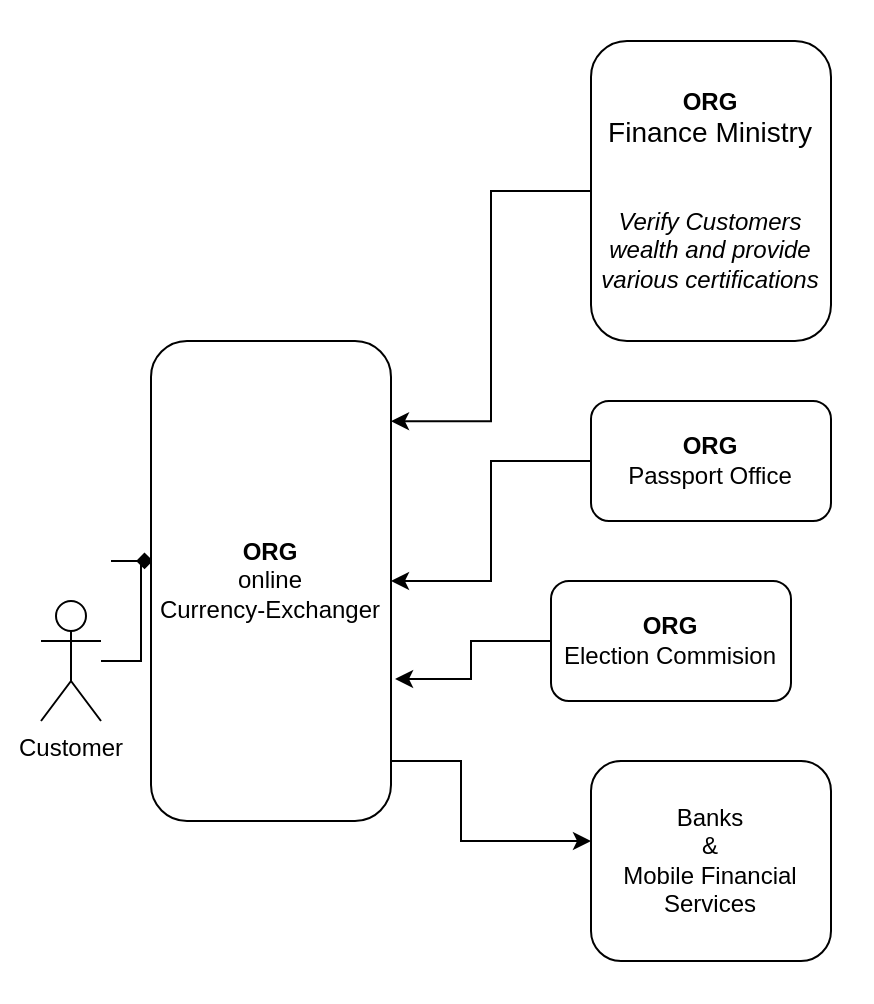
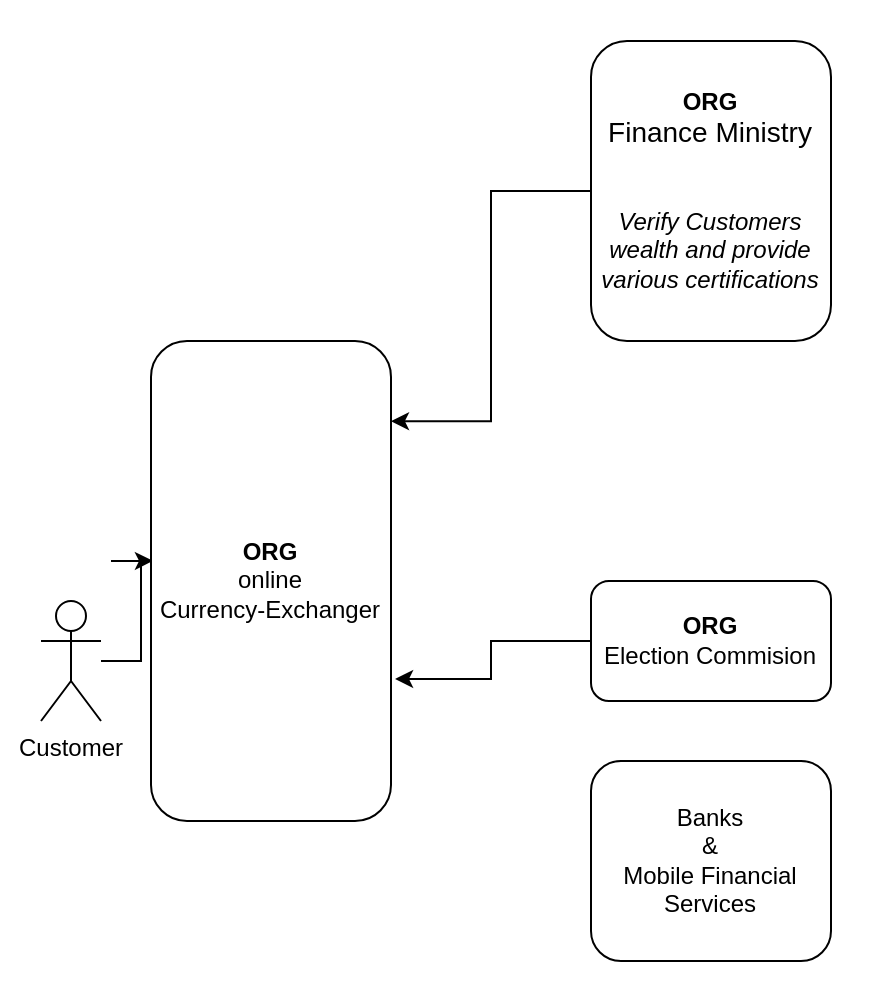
- <mxCell id="10" value="&lt;div&gt;&lt;b&gt;ORG&lt;/b&gt;&lt;/div&gt;&lt;div&gt;Passport Office&lt;br&gt;&lt;/div&gt;" style="rounded=1;whiteSpace=wrap;html=1;" vertex="1" parent="1"><mxGeometry x="295" y="200" width="120" height="60" as="geometry" /></mxCell>
- <mxCell id="9" style="edgeStyle=orthogonalEdgeStyle;rounded=0;orthogonalLoop=1;jettySize=auto;html=1;" edge="1" parent="1" source="10" target="5"><mxGeometry relative="1" as="geometry" /></mxCell>
- <mxCell id="2" style="edgeStyle=orthogonalEdgeStyle;rounded=0;orthogonalLoop=1;jettySize=auto;html=1;entryX=0.008;entryY=0.458;entryDx=0;entryDy=0;entryPerimeter=0;endArrow=diamond;" edge="1" parent="1" source="3" target="5"><mxGeometry relative="1" as="geometry" /></mxCell>
+ <mxCell id="2" style="edgeStyle=orthogonalEdgeStyle;rounded=0;orthogonalLoop=1;jettySize=auto;html=1;entryX=0.008;entryY=0.458;entryDx=0;entryDy=0;entryPerimeter=0;" edge="1" parent="1" source="3" target="5"><mxGeometry relative="1" as="geometry" /></mxCell>
- <mxCell id="12" value="&lt;div&gt;&lt;b&gt;ORG&lt;/b&gt;&lt;/div&gt;&lt;div&gt;Election Commision&lt;br&gt;&lt;b&gt;&lt;/b&gt;&lt;/div&gt;" style="rounded=1;whiteSpace=wrap;html=1;" vertex="1" parent="1"><mxGeometry x="275" y="290" width="120" height="60" as="geometry" /></mxCell>
+ <mxCell id="12" value="&lt;div&gt;&lt;b&gt;ORG&lt;/b&gt;&lt;/div&gt;&lt;div&gt;Election Commision&lt;br&gt;&lt;b&gt;&lt;/b&gt;&lt;/div&gt;" style="rounded=1;whiteSpace=wrap;html=1;" vertex="1" parent="1"><mxGeometry x="295" y="290" width="120" height="60" as="geometry" /></mxCell>
- <mxCell id="4" style="edgeStyle=orthogonalEdgeStyle;rounded=0;orthogonalLoop=1;jettySize=auto;html=1;" edge="1" parent="1" source="5" target="8"><mxGeometry relative="1" as="geometry"><Array as="points"><mxPoint x="230" y="380" /><mxPoint x="230" y="420" /><mxPoint x="355" y="420" /></Array></mxGeometry></mxCell>
